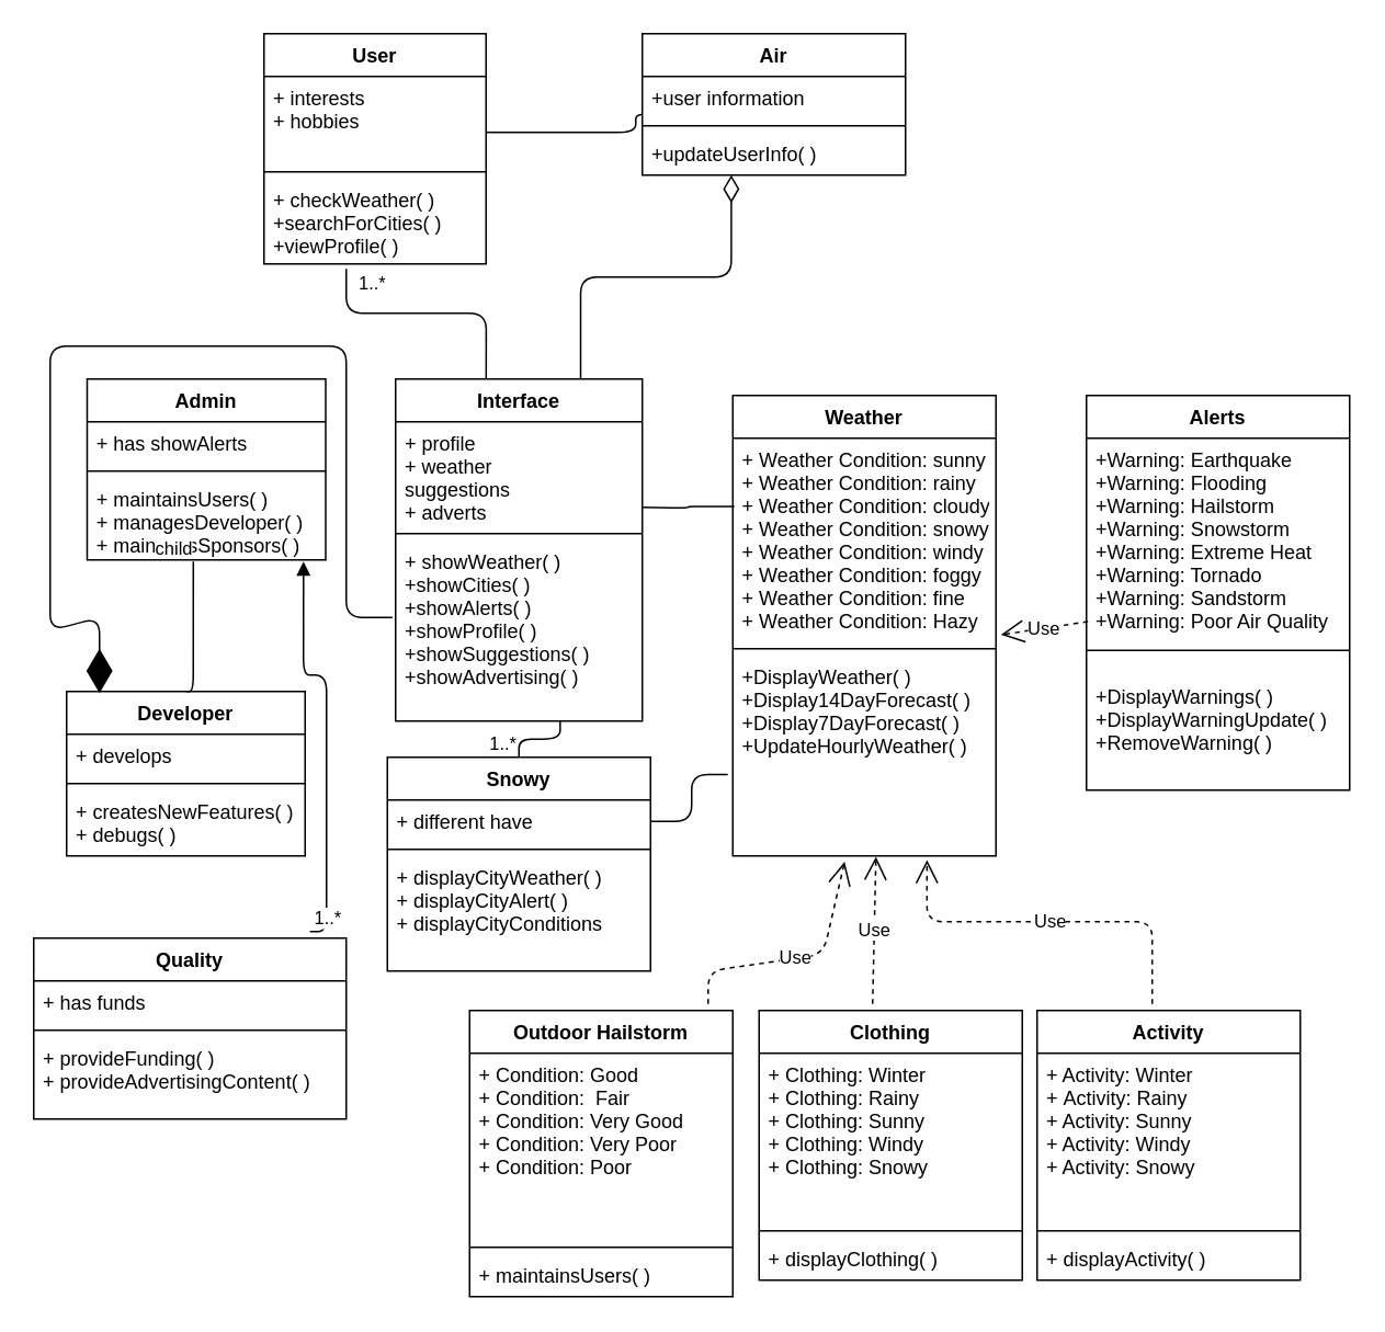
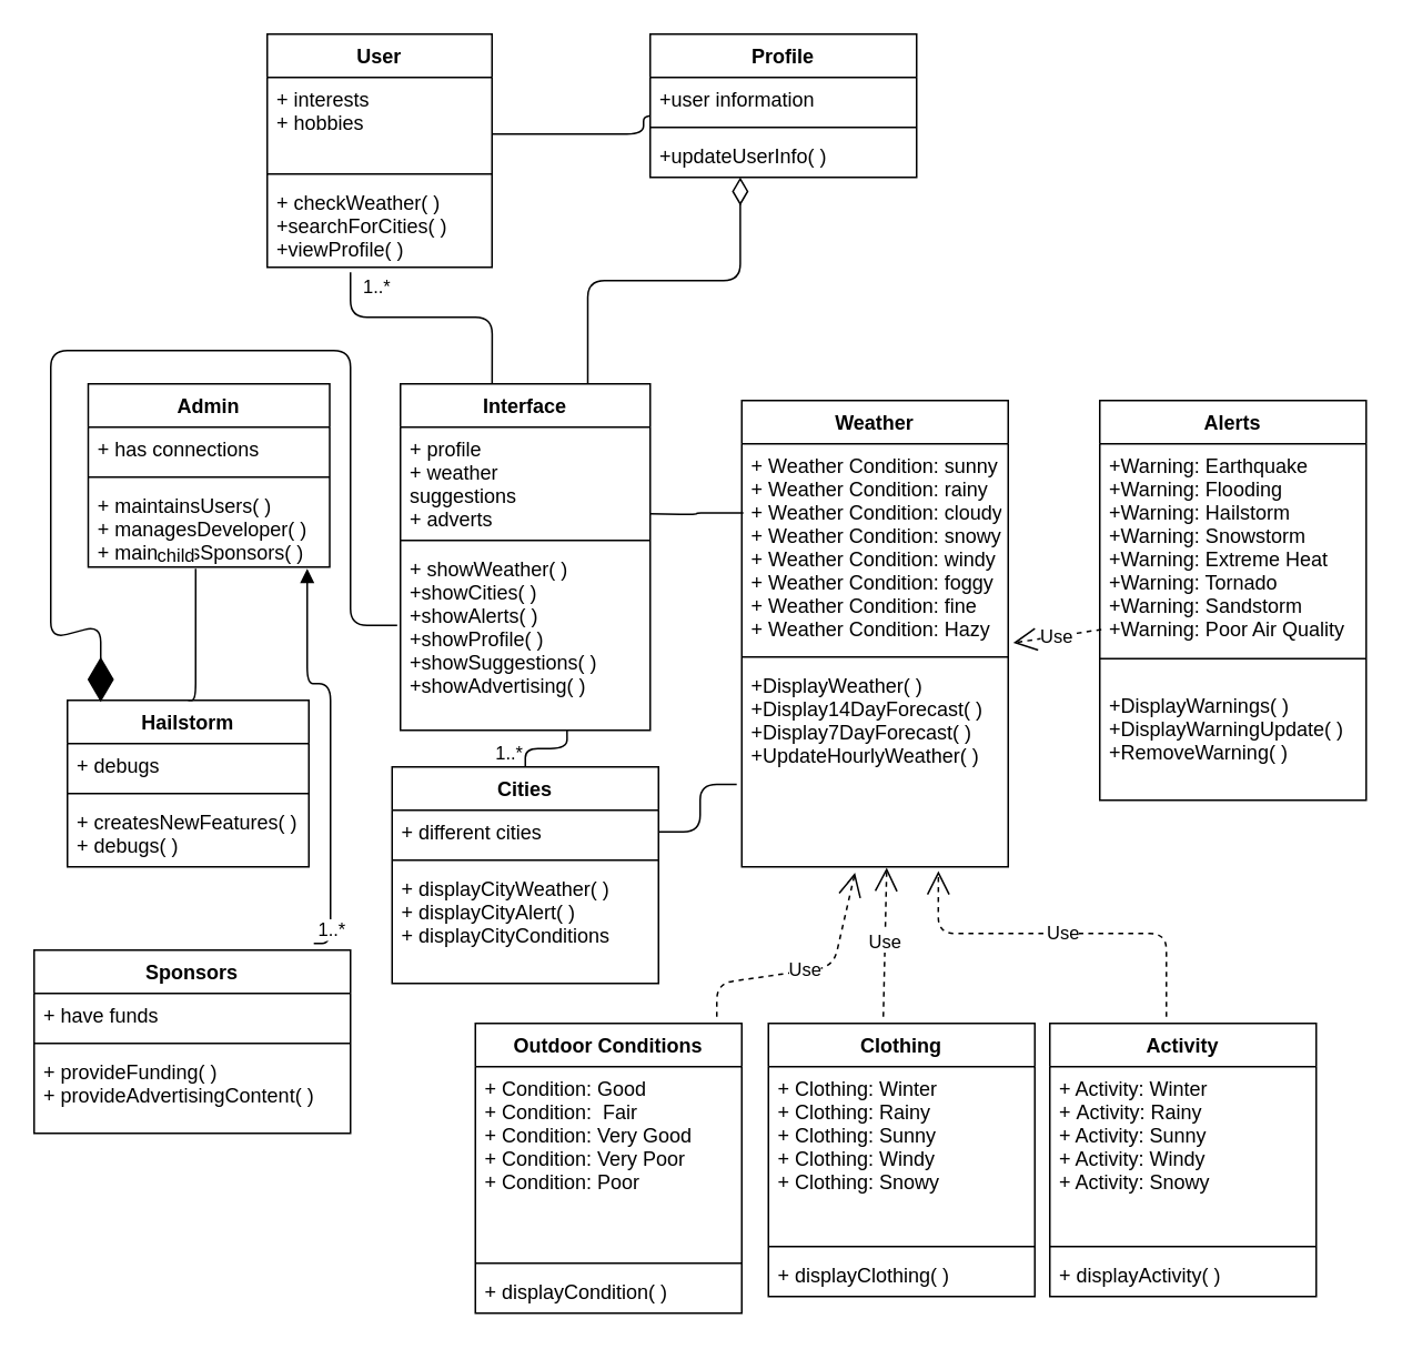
- <mxCell id="6" value="Air" style="swimlane;fontStyle=1;align=center;verticalAlign=top;childLayout=stackLayout;horizontal=1;startSize=26;horizontalStack=0;resizeParent=1;resizeParentMax=0;resizeLast=0;collapsible=1;marginBottom=0;" vertex="1" parent="1"><mxGeometry x="390" y="20" width="160" height="86" as="geometry" /></mxCell>
+ <mxCell id="6" value="Profile" style="swimlane;fontStyle=1;align=center;verticalAlign=top;childLayout=stackLayout;horizontal=1;startSize=26;horizontalStack=0;resizeParent=1;resizeParentMax=0;resizeLast=0;collapsible=1;marginBottom=0;" vertex="1" parent="1"><mxGeometry x="390" y="20" width="160" height="86" as="geometry" /></mxCell>
- <mxCell id="27" value="+ has showAlerts" style="text;strokeColor=none;fillColor=none;align=left;verticalAlign=top;spacingLeft=4;spacingRight=4;overflow=hidden;rotatable=0;points=[[0,0.5],[1,0.5]];portConstraint=eastwest;" vertex="1" parent="26"><mxGeometry y="26" width="145" height="26" as="geometry" /></mxCell>
+ <mxCell id="27" value="+ has connections" style="text;strokeColor=none;fillColor=none;align=left;verticalAlign=top;spacingLeft=4;spacingRight=4;overflow=hidden;rotatable=0;points=[[0,0.5],[1,0.5]];portConstraint=eastwest;" vertex="1" parent="26"><mxGeometry y="26" width="145" height="26" as="geometry" /></mxCell>
- <mxCell id="30" value="Developer" style="swimlane;fontStyle=1;align=center;verticalAlign=top;childLayout=stackLayout;horizontal=1;startSize=26;horizontalStack=0;resizeParent=1;resizeParentMax=0;resizeLast=0;collapsible=1;marginBottom=0;" vertex="1" parent="1"><mxGeometry x="40" y="420" width="145" height="100" as="geometry" /></mxCell>
+ <mxCell id="30" value="Hailstorm" style="swimlane;fontStyle=1;align=center;verticalAlign=top;childLayout=stackLayout;horizontal=1;startSize=26;horizontalStack=0;resizeParent=1;resizeParentMax=0;resizeLast=0;collapsible=1;marginBottom=0;" vertex="1" parent="1"><mxGeometry x="40" y="420" width="145" height="100" as="geometry" /></mxCell>
- <mxCell id="31" value="+ develops" style="text;strokeColor=none;fillColor=none;align=left;verticalAlign=top;spacingLeft=4;spacingRight=4;overflow=hidden;rotatable=0;points=[[0,0.5],[1,0.5]];portConstraint=eastwest;" vertex="1" parent="30"><mxGeometry y="26" width="145" height="26" as="geometry" /></mxCell>
+ <mxCell id="31" value="+ debugs" style="text;strokeColor=none;fillColor=none;align=left;verticalAlign=top;spacingLeft=4;spacingRight=4;overflow=hidden;rotatable=0;points=[[0,0.5],[1,0.5]];portConstraint=eastwest;" vertex="1" parent="30"><mxGeometry y="26" width="145" height="26" as="geometry" /></mxCell>
- <mxCell id="34" value="Snowy" style="swimlane;fontStyle=1;align=center;verticalAlign=top;childLayout=stackLayout;horizontal=1;startSize=26;horizontalStack=0;resizeParent=1;resizeParentMax=0;resizeLast=0;collapsible=1;marginBottom=0;" vertex="1" parent="1"><mxGeometry x="235" y="460" width="160" height="130" as="geometry" /></mxCell>
+ <mxCell id="34" value="Cities" style="swimlane;fontStyle=1;align=center;verticalAlign=top;childLayout=stackLayout;horizontal=1;startSize=26;horizontalStack=0;resizeParent=1;resizeParentMax=0;resizeLast=0;collapsible=1;marginBottom=0;" vertex="1" parent="1"><mxGeometry x="235" y="460" width="160" height="130" as="geometry" /></mxCell>
- <mxCell id="35" value="+ different have" style="text;strokeColor=none;fillColor=none;align=left;verticalAlign=top;spacingLeft=4;spacingRight=4;overflow=hidden;rotatable=0;points=[[0,0.5],[1,0.5]];portConstraint=eastwest;" vertex="1" parent="34"><mxGeometry y="26" width="160" height="26" as="geometry" /></mxCell>
+ <mxCell id="35" value="+ different cities" style="text;strokeColor=none;fillColor=none;align=left;verticalAlign=top;spacingLeft=4;spacingRight=4;overflow=hidden;rotatable=0;points=[[0,0.5],[1,0.5]];portConstraint=eastwest;" vertex="1" parent="34"><mxGeometry y="26" width="160" height="26" as="geometry" /></mxCell>
- <mxCell id="10" value="Quality" style="swimlane;fontStyle=1;align=center;verticalAlign=top;childLayout=stackLayout;horizontal=1;startSize=26;horizontalStack=0;resizeParent=1;resizeParentMax=0;resizeLast=0;collapsible=1;marginBottom=0;" vertex="1" parent="1"><mxGeometry x="20" y="570" width="190" height="110" as="geometry" /></mxCell>
+ <mxCell id="10" value="Sponsors" style="swimlane;fontStyle=1;align=center;verticalAlign=top;childLayout=stackLayout;horizontal=1;startSize=26;horizontalStack=0;resizeParent=1;resizeParentMax=0;resizeLast=0;collapsible=1;marginBottom=0;" vertex="1" parent="1"><mxGeometry x="20" y="570" width="190" height="110" as="geometry" /></mxCell>
- <mxCell id="11" value="+ has funds" style="text;strokeColor=none;fillColor=none;align=left;verticalAlign=top;spacingLeft=4;spacingRight=4;overflow=hidden;rotatable=0;points=[[0,0.5],[1,0.5]];portConstraint=eastwest;" vertex="1" parent="10"><mxGeometry y="26" width="190" height="26" as="geometry" /></mxCell>
+ <mxCell id="11" value="+ have funds" style="text;strokeColor=none;fillColor=none;align=left;verticalAlign=top;spacingLeft=4;spacingRight=4;overflow=hidden;rotatable=0;points=[[0,0.5],[1,0.5]];portConstraint=eastwest;" vertex="1" parent="10"><mxGeometry y="26" width="190" height="26" as="geometry" /></mxCell>
- <mxCell id="38" value="Outdoor Hailstorm" style="swimlane;fontStyle=1;align=center;verticalAlign=top;childLayout=stackLayout;horizontal=1;startSize=26;horizontalStack=0;resizeParent=1;resizeParentMax=0;resizeLast=0;collapsible=1;marginBottom=0;" vertex="1" parent="1"><mxGeometry x="285" y="614" width="160" height="174" as="geometry" /></mxCell>
+ <mxCell id="38" value="Outdoor Conditions" style="swimlane;fontStyle=1;align=center;verticalAlign=top;childLayout=stackLayout;horizontal=1;startSize=26;horizontalStack=0;resizeParent=1;resizeParentMax=0;resizeLast=0;collapsible=1;marginBottom=0;" vertex="1" parent="1"><mxGeometry x="285" y="614" width="160" height="174" as="geometry" /></mxCell>
- <mxCell id="41" value="+ maintainsUsers( )" style="text;strokeColor=none;fillColor=none;align=left;verticalAlign=top;spacingLeft=4;spacingRight=4;overflow=hidden;rotatable=0;points=[[0,0.5],[1,0.5]];portConstraint=eastwest;" vertex="1" parent="38"><mxGeometry y="148" width="160" height="26" as="geometry" /></mxCell>
+ <mxCell id="41" value="+ displayCondition( )" style="text;strokeColor=none;fillColor=none;align=left;verticalAlign=top;spacingLeft=4;spacingRight=4;overflow=hidden;rotatable=0;points=[[0,0.5],[1,0.5]];portConstraint=eastwest;" vertex="1" parent="38"><mxGeometry y="148" width="160" height="26" as="geometry" /></mxCell>
